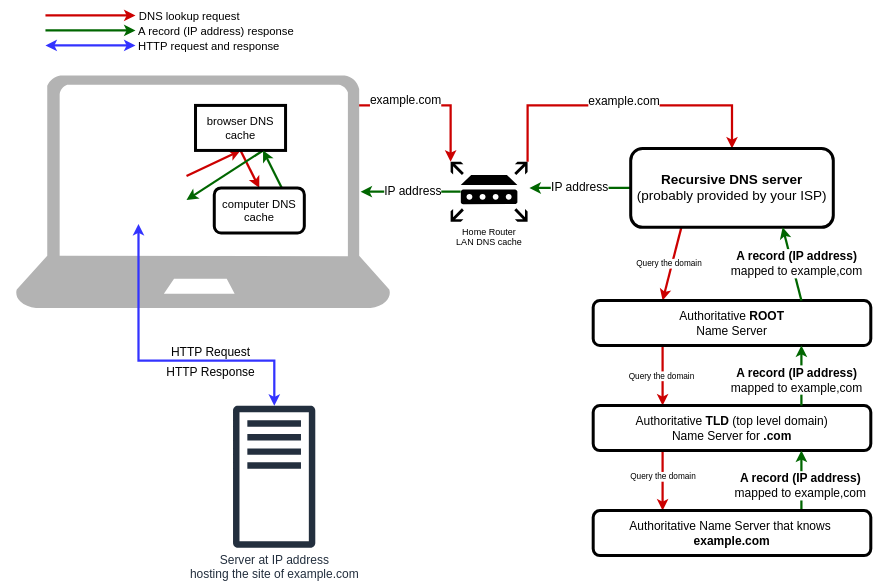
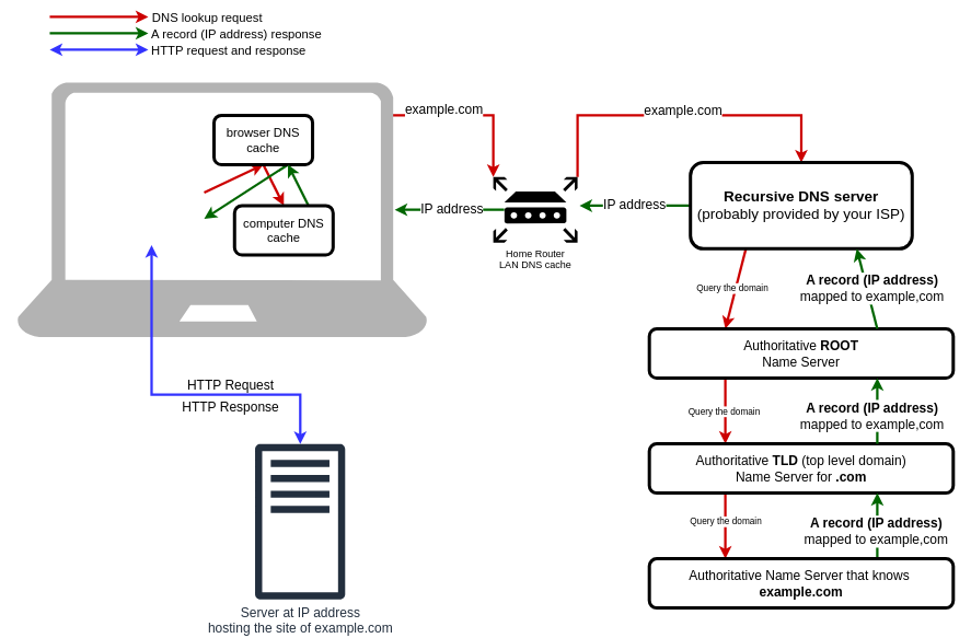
- <mxCell id="12" value="&lt;font style=&quot;font-size: 15px&quot;&gt;browser DNS cache&lt;/font&gt;" style="whiteSpace=wrap;html=1;strokeWidth=4;rounded=0;" parent="1" vertex="1"><mxGeometry x="260" y="140" width="120" height="60" as="geometry" /></mxCell>
+ <mxCell id="12" value="&lt;font style=&quot;font-size: 15px&quot;&gt;browser DNS cache&lt;/font&gt;" style="rounded=1;whiteSpace=wrap;html=1;strokeWidth=4;" parent="1" vertex="1"><mxGeometry x="260" y="140" width="120" height="60" as="geometry" /></mxCell>
